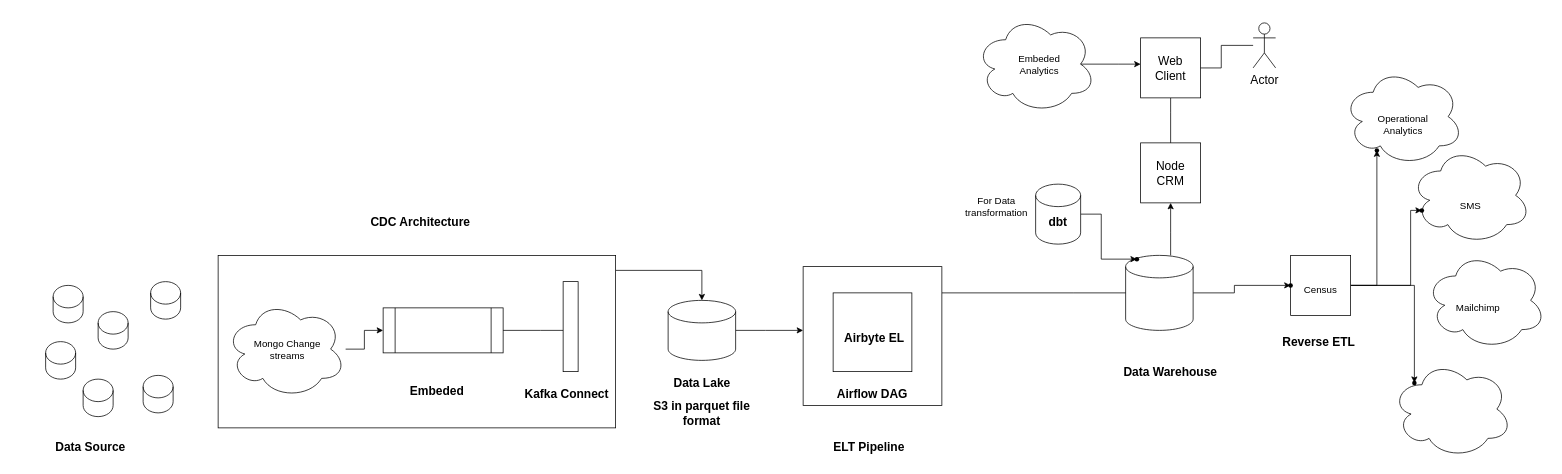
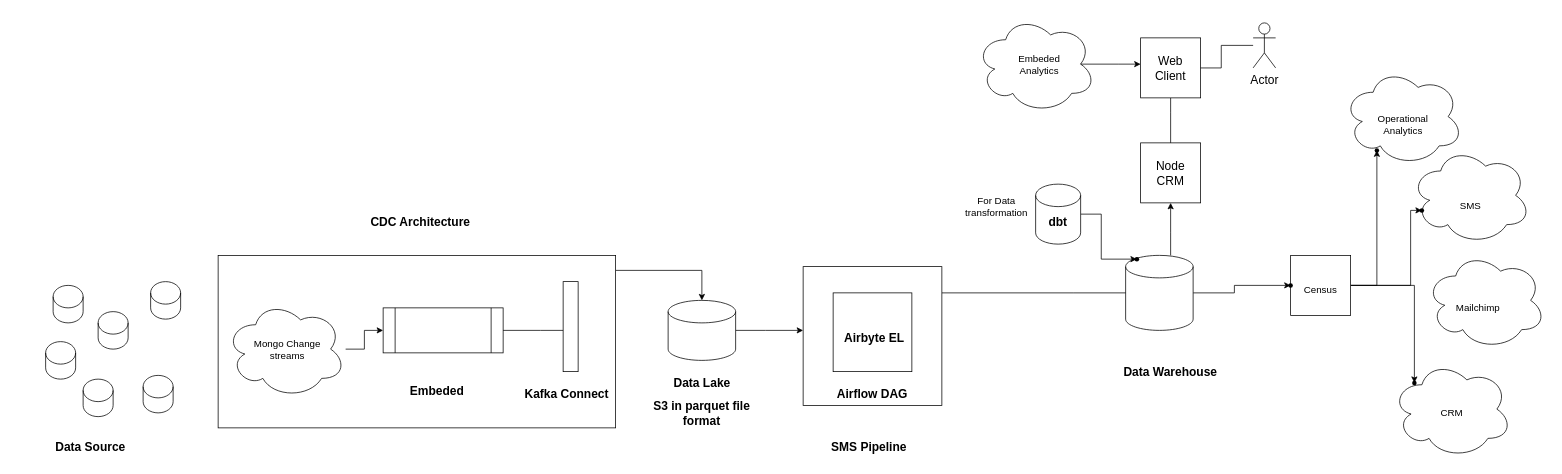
- <mxCell id="47" value="Reverse ETL&amp;nbsp;" style="text;html=1;strokeColor=none;fillColor=none;align=center;verticalAlign=middle;whiteSpace=wrap;rounded=0;fontSize=16;fontStyle=1" parent="1" vertex="1"><mxGeometry x="1645" y="430" width="230" height="50" as="geometry" /></mxCell>
+ <mxCell id="55" value="CRM" style="text;html=1;strokeColor=none;fillColor=none;align=center;verticalAlign=middle;whiteSpace=wrap;rounded=0;fontSize=13;fontStyle=0" parent="1" vertex="1"><mxGeometry x="1880" y="535" width="110" height="30" as="geometry" /></mxCell>
- <mxCell id="43" value="ELT Pipeline" style="text;html=1;strokeColor=none;fillColor=none;align=center;verticalAlign=middle;whiteSpace=wrap;rounded=0;fontSize=16;fontStyle=1" parent="1" vertex="1"><mxGeometry x="1042.5" y="580" width="230" height="30" as="geometry" /></mxCell>
+ <mxCell id="43" value="SMS Pipeline" style="text;html=1;strokeColor=none;fillColor=none;align=center;verticalAlign=middle;whiteSpace=wrap;rounded=0;fontSize=16;fontStyle=1" parent="1" vertex="1"><mxGeometry x="1042.5" y="580" width="230" height="30" as="geometry" /></mxCell>
